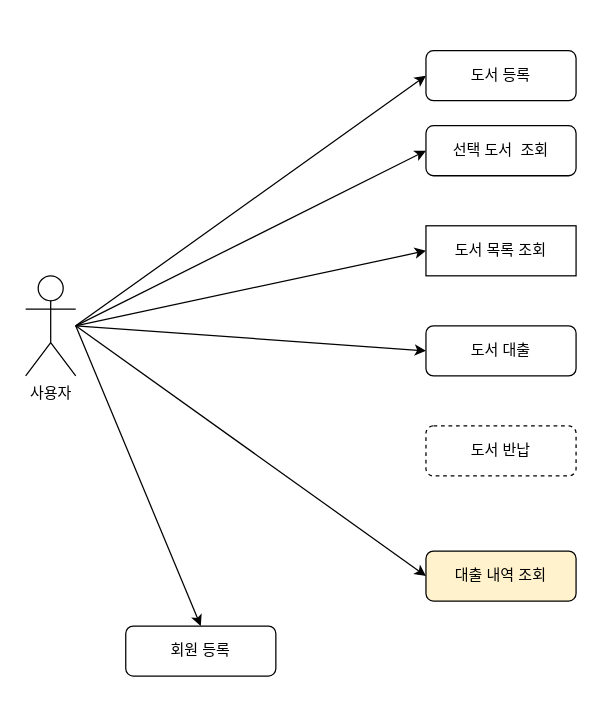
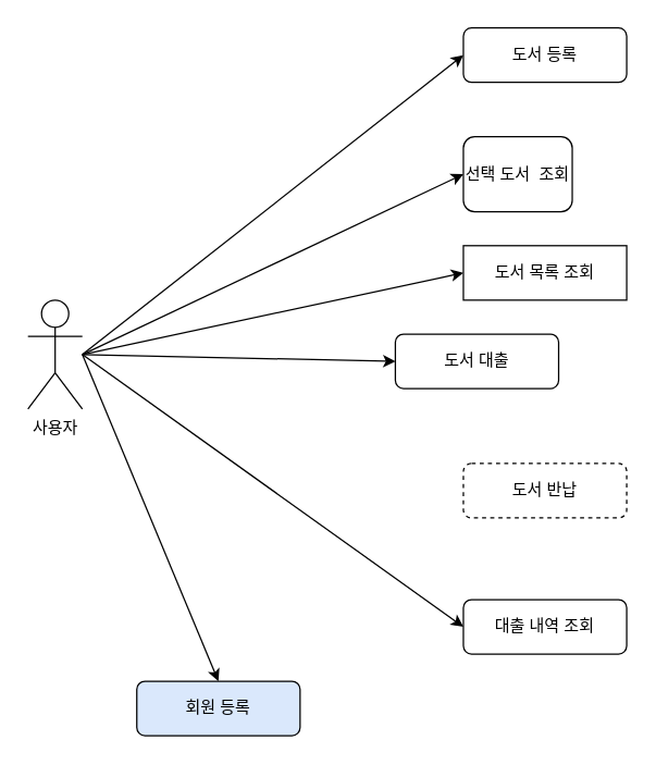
- <mxCell id="3" value="도서 등록" style="rounded=1;whiteSpace=wrap;html=1;" parent="1" vertex="1"><mxGeometry x="340" y="40" width="120" height="40" as="geometry" /></mxCell>
+ <mxCell id="3" value="도서 등록" style="rounded=1;whiteSpace=wrap;html=1;" parent="1" vertex="1"><mxGeometry x="340" y="20" width="120" height="40" as="geometry" /></mxCell>
- <mxCell id="4" value="선택 도서&amp;nbsp; 조회" style="rounded=1;whiteSpace=wrap;html=1;" parent="1" vertex="1"><mxGeometry x="340" y="100" width="120" height="40" as="geometry" /></mxCell>
+ <mxCell id="4" value="선택 도서&amp;nbsp; 조회" style="rounded=1;whiteSpace=wrap;html=1;" parent="1" vertex="1"><mxGeometry x="340" y="100" width="80" height="55" as="geometry" /></mxCell>
- <mxCell id="7" value="도서 대출" style="rounded=1;whiteSpace=wrap;html=1;" parent="1" vertex="1"><mxGeometry x="340" y="260" width="120" height="40" as="geometry" /></mxCell>
+ <mxCell id="7" value="도서 대출" style="rounded=1;whiteSpace=wrap;html=1;" parent="1" vertex="1"><mxGeometry x="290" y="245" width="120" height="40" as="geometry" /></mxCell>
- <mxCell id="5" value="대출 내역 조회" style="rounded=1;whiteSpace=wrap;html=1;fillColor=#fff2cc;" parent="1" vertex="1"><mxGeometry x="340" y="440" width="120" height="40" as="geometry" /></mxCell>
+ <mxCell id="5" value="대출 내역 조회" style="rounded=1;whiteSpace=wrap;html=1;" parent="1" vertex="1"><mxGeometry x="340" y="440" width="120" height="40" as="geometry" /></mxCell>
- <mxCell id="9" value="회원 등록" style="rounded=1;whiteSpace=wrap;html=1;" parent="1" vertex="1"><mxGeometry x="100" y="500" width="120" height="40" as="geometry" /></mxCell>
+ <mxCell id="9" value="회원 등록" style="rounded=1;whiteSpace=wrap;html=1;fillColor=#dae8fc;" parent="1" vertex="1"><mxGeometry x="100" y="500" width="120" height="40" as="geometry" /></mxCell>
